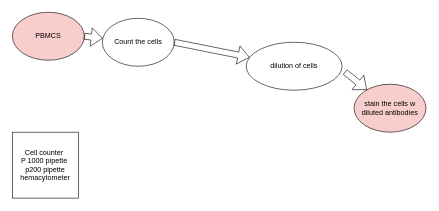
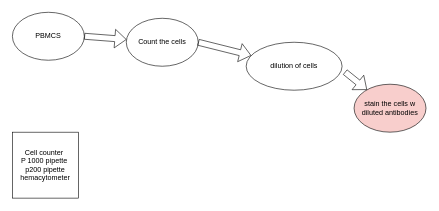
- <mxCell id="2" value="PBMCS" style="ellipse;whiteSpace=wrap;html=1;fillColor=#f8cecc;" vertex="1" parent="1"><mxGeometry x="20" y="20" width="120" height="80" as="geometry" /></mxCell>
+ <mxCell id="2" value="PBMCS" style="ellipse;whiteSpace=wrap;html=1;" vertex="1" parent="1"><mxGeometry x="20" y="20" width="120" height="80" as="geometry" /></mxCell>
- <mxCell id="4" value="Count the cells" style="ellipse;whiteSpace=wrap;html=1;" vertex="1" parent="1"><mxGeometry x="170" y="30" width="120" height="80" as="geometry" /></mxCell>
+ <mxCell id="4" value="Count the cells" style="ellipse;whiteSpace=wrap;html=1;" vertex="1" parent="1"><mxGeometry x="210" y="30" width="120" height="80" as="geometry" /></mxCell>
